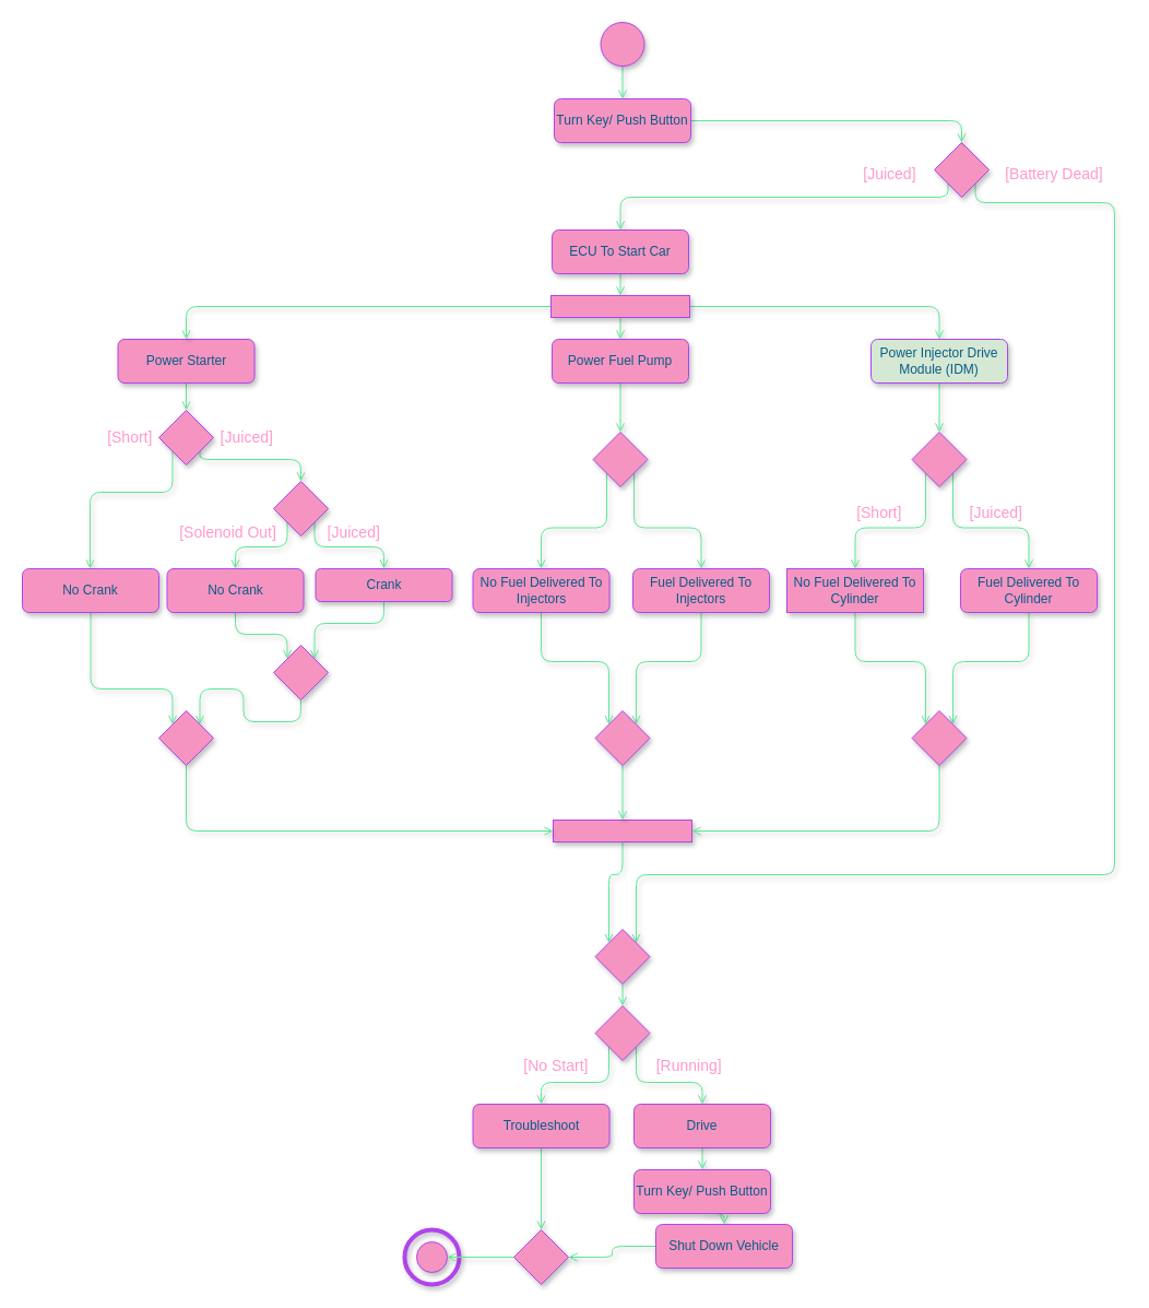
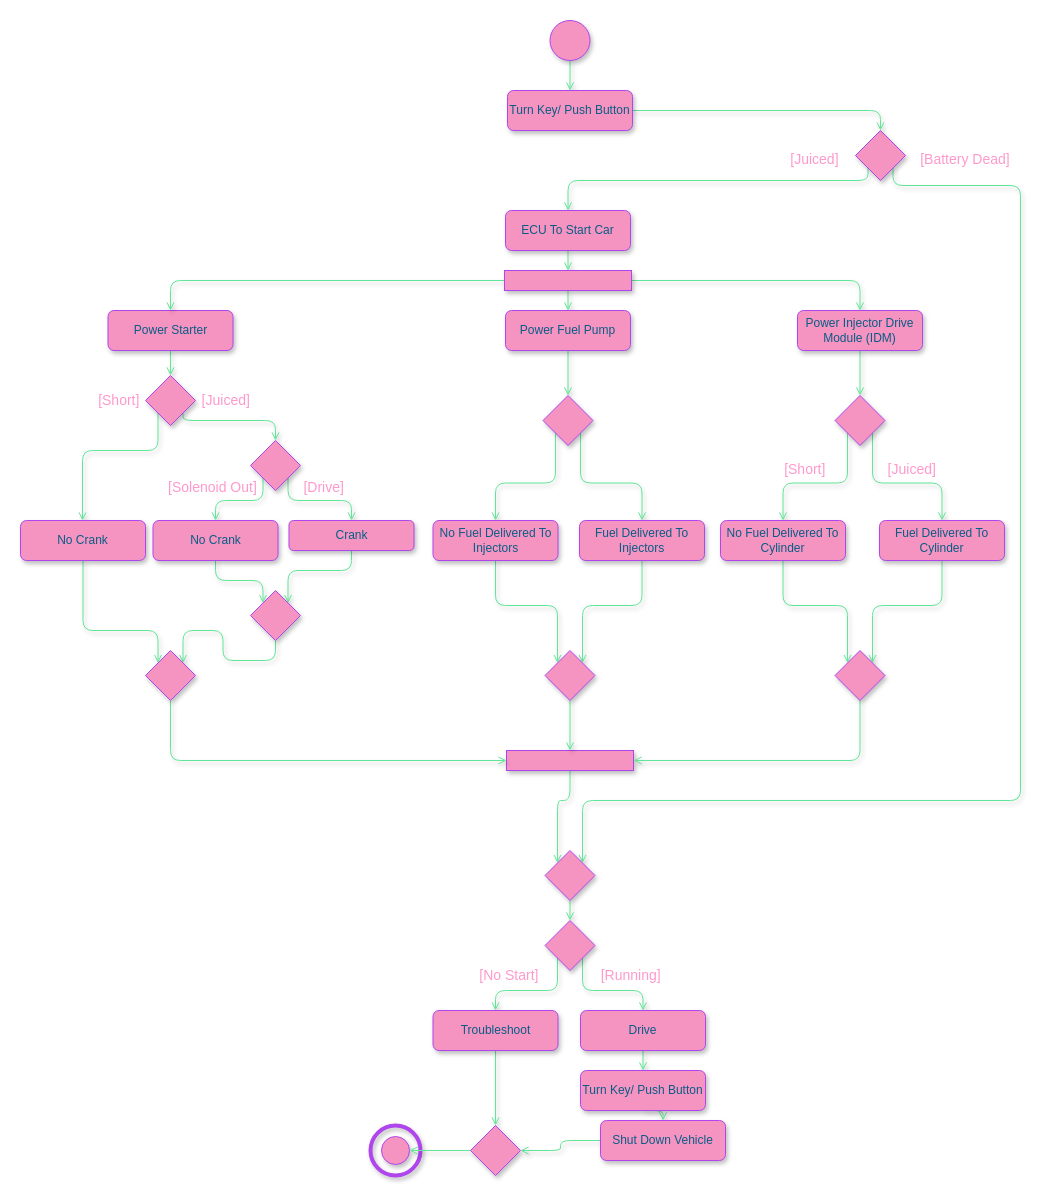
- <mxCell id="25" value="Power Injector Drive Module (IDM)" style="rounded=1;whiteSpace=wrap;html=1;sketch=0;fontColor=#095C86;strokeColor=#AF45ED;fillColor=#d5e8d4;shadow=1;" parent="1" vertex="1"><mxGeometry x="797" y="310" width="125" height="40" as="geometry" /></mxCell>
+ <mxCell id="25" value="Power Injector Drive Module (IDM)" style="rounded=1;whiteSpace=wrap;html=1;sketch=0;fontColor=#095C86;strokeColor=#AF45ED;fillColor=#F694C1;shadow=1;" parent="1" vertex="1"><mxGeometry x="797" y="310" width="125" height="40" as="geometry" /></mxCell>
- <mxCell id="35" value="&lt;font color=&quot;#ff99cc&quot; style=&quot;font-size: 14px&quot;&gt;[Solenoid Out]&amp;nbsp; &amp;nbsp; &amp;nbsp; &amp;nbsp; &amp;nbsp; &amp;nbsp; [Juiced]&lt;/font&gt;" style="text;html=1;strokeColor=none;fillColor=none;align=center;verticalAlign=middle;whiteSpace=wrap;rounded=0;sketch=0;fontColor=#095C86;shadow=1;" parent="1" vertex="1"><mxGeometry x="150.5" y="477" width="210" height="20" as="geometry" /></mxCell>
+ <mxCell id="35" value="&lt;font color=&quot;#ff99cc&quot; style=&quot;font-size: 14px&quot;&gt;[Solenoid Out]&amp;nbsp; &amp;nbsp; &amp;nbsp; &amp;nbsp; &amp;nbsp; &amp;nbsp; [Drive]&lt;/font&gt;" style="text;html=1;strokeColor=none;fillColor=none;align=center;verticalAlign=middle;whiteSpace=wrap;rounded=0;sketch=0;fontColor=#095C86;shadow=1;" parent="1" vertex="1"><mxGeometry x="150.5" y="477" width="210" height="20" as="geometry" /></mxCell>
- <mxCell id="52" value="No Fuel Delivered To Cylinder" style="whiteSpace=wrap;html=1;sketch=0;fontColor=#095C86;strokeColor=#AF45ED;fillColor=#F694C1;shadow=1;rounded=0;" parent="1" vertex="1"><mxGeometry x="720" y="520" width="125" height="40" as="geometry" /></mxCell>
+ <mxCell id="52" value="No Fuel Delivered To Cylinder" style="rounded=1;whiteSpace=wrap;html=1;sketch=0;fontColor=#095C86;strokeColor=#AF45ED;fillColor=#F694C1;shadow=1;" parent="1" vertex="1"><mxGeometry x="720" y="520" width="125" height="40" as="geometry" /></mxCell>
